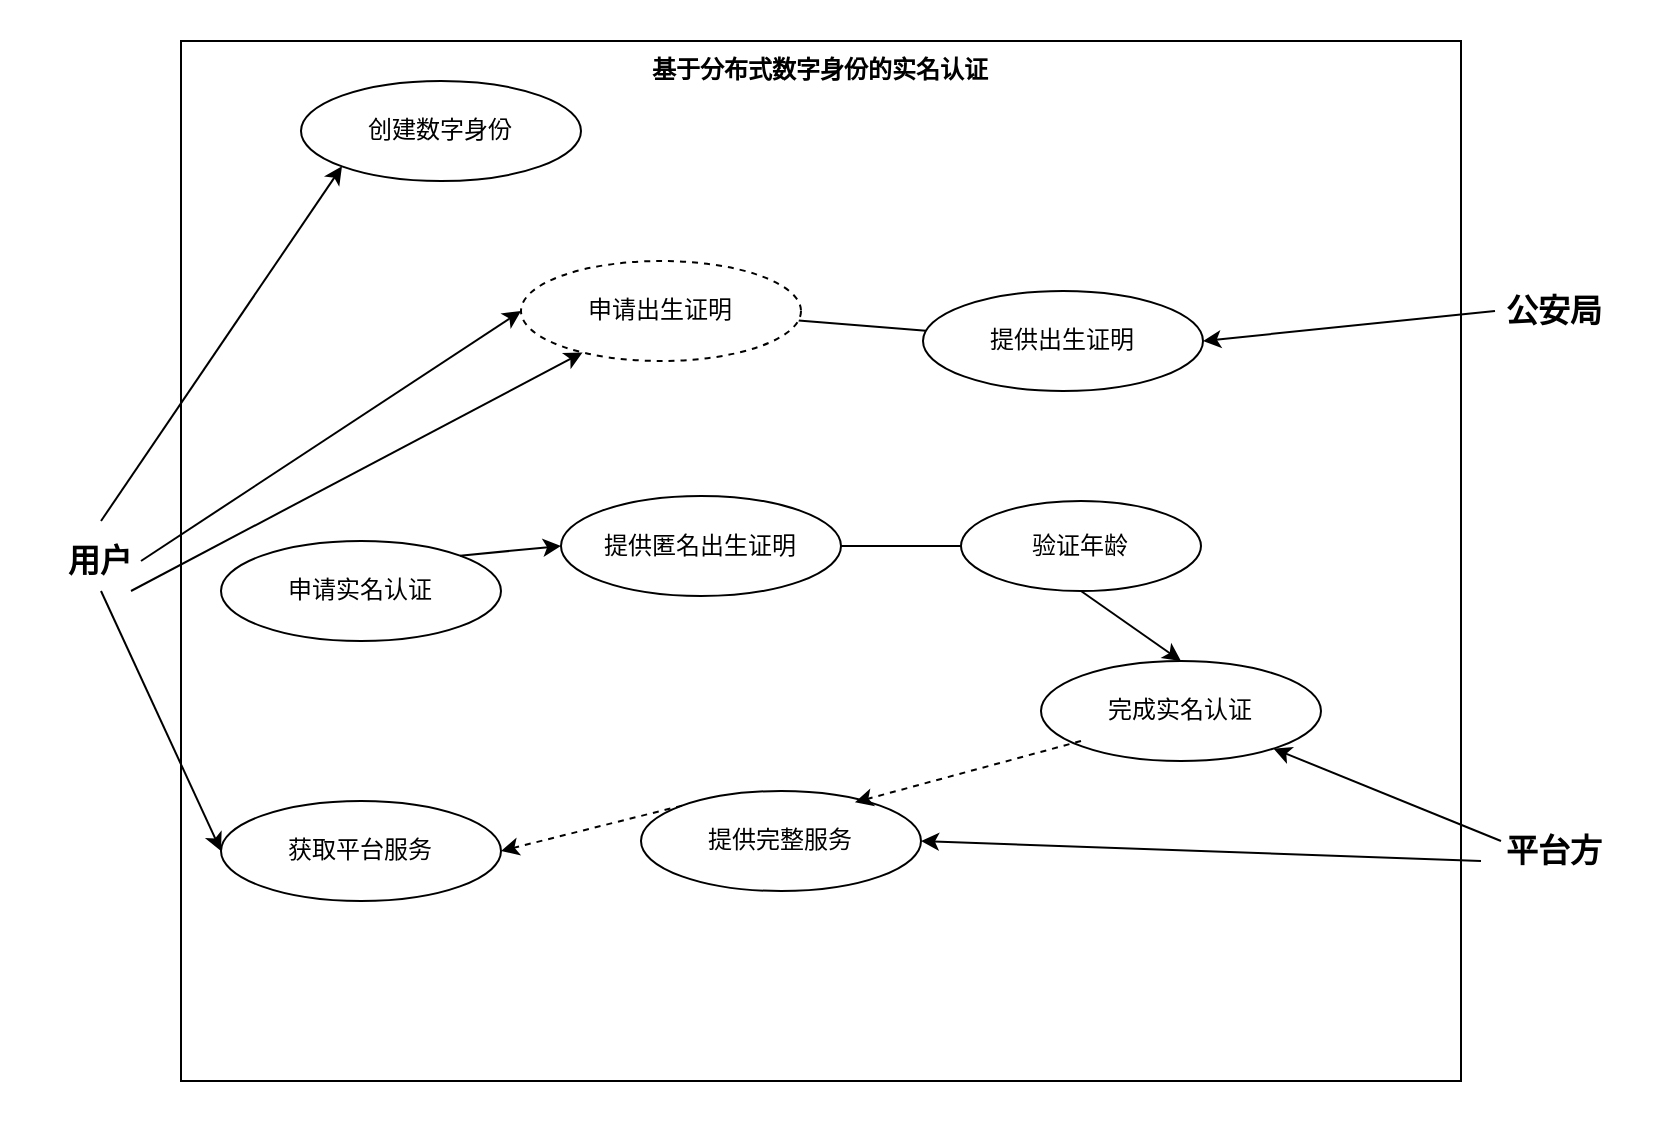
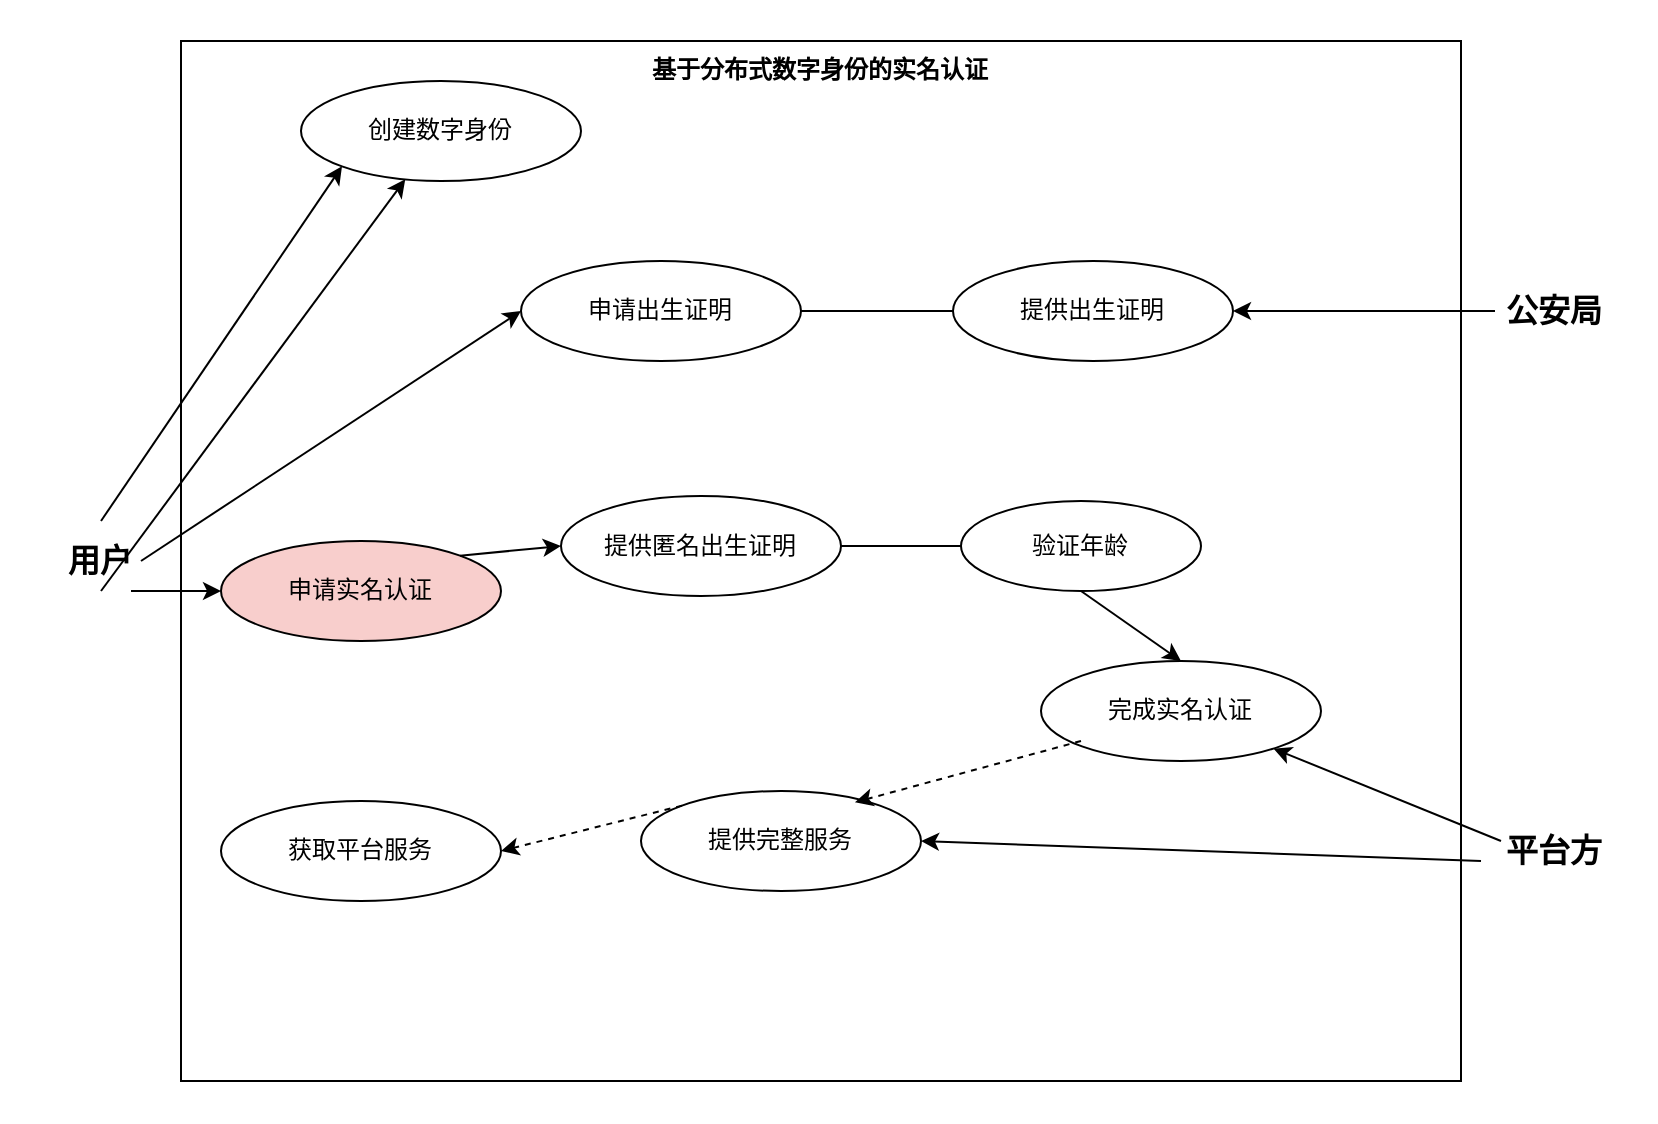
- <mxCell id="6" value="申请出生证明" style="ellipse;whiteSpace=wrap;html=1;dashed=1;" vertex="1" parent="1"><mxGeometry x="260" y="130" width="140" height="50" as="geometry" /></mxCell>
+ <mxCell id="6" value="申请出生证明" style="ellipse;whiteSpace=wrap;html=1;" vertex="1" parent="1"><mxGeometry x="260" y="130" width="140" height="50" as="geometry" /></mxCell>
- <mxCell id="7" value="提供出生证明" style="ellipse;whiteSpace=wrap;html=1;" vertex="1" parent="1"><mxGeometry x="461" y="145" width="140" height="50" as="geometry" /></mxCell>
+ <mxCell id="7" value="提供出生证明" style="ellipse;whiteSpace=wrap;html=1;" vertex="1" parent="1"><mxGeometry x="476" y="130" width="140" height="50" as="geometry" /></mxCell>
- <mxCell id="19" value="" style="endArrow=classic;html=1;rounded=0;exitX=0.75;exitY=1;exitDx=0;exitDy=0;" edge="1" parent="1" source="3" target="6"><mxGeometry width="50" height="50" relative="1" as="geometry"><mxPoint x="70" y="310" as="sourcePoint" /><mxPoint x="120" y="260" as="targetPoint" /></mxGeometry></mxCell>
+ <mxCell id="19" value="" style="endArrow=classic;html=1;rounded=0;entryX=0;entryY=0.5;entryDx=0;entryDy=0;exitX=0.75;exitY=1;exitDx=0;exitDy=0;" edge="1" parent="1" source="3" target="9"><mxGeometry width="50" height="50" relative="1" as="geometry"><mxPoint x="70" y="310" as="sourcePoint" /><mxPoint x="120" y="260" as="targetPoint" /></mxGeometry></mxCell>
- <mxCell id="9" value="申请实名认证" style="ellipse;whiteSpace=wrap;html=1;" vertex="1" parent="1"><mxGeometry x="110" y="270" width="140" height="50" as="geometry" /></mxCell>
+ <mxCell id="9" value="申请实名认证" style="ellipse;whiteSpace=wrap;html=1;fillColor=#f8cecc;" vertex="1" parent="1"><mxGeometry x="110" y="270" width="140" height="50" as="geometry" /></mxCell>
- <mxCell id="27" value="" style="endArrow=classic;html=1;rounded=0;entryX=0;entryY=0.5;entryDx=0;entryDy=0;exitX=0.5;exitY=1;exitDx=0;exitDy=0;" edge="1" parent="1" source="3" target="26"><mxGeometry width="50" height="50" relative="1" as="geometry"><mxPoint x="370" y="310" as="sourcePoint" /><mxPoint x="420" y="260" as="targetPoint" /></mxGeometry></mxCell>
+ <mxCell id="27" value="" style="endArrow=classic;html=1;rounded=0;exitX=0.5;exitY=1;exitDx=0;exitDy=0;" edge="1" parent="1" source="3" target="4"><mxGeometry width="50" height="50" relative="1" as="geometry"><mxPoint x="370" y="310" as="sourcePoint" /><mxPoint x="420" y="260" as="targetPoint" /></mxGeometry></mxCell>
